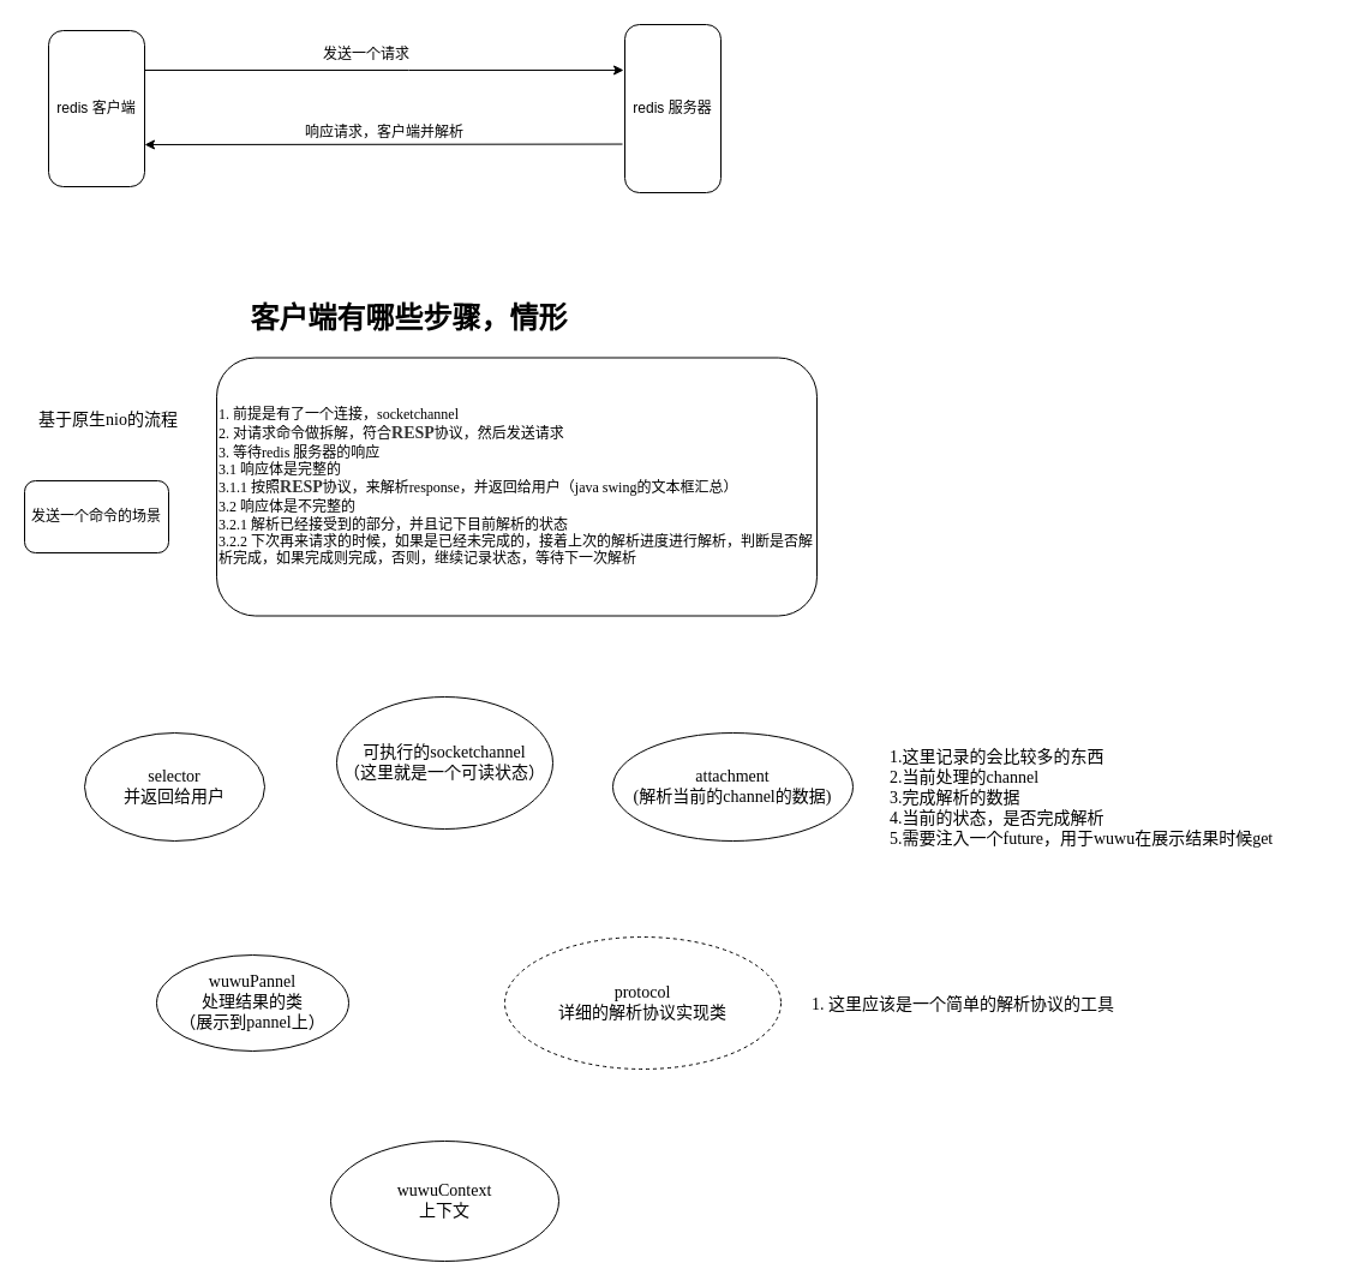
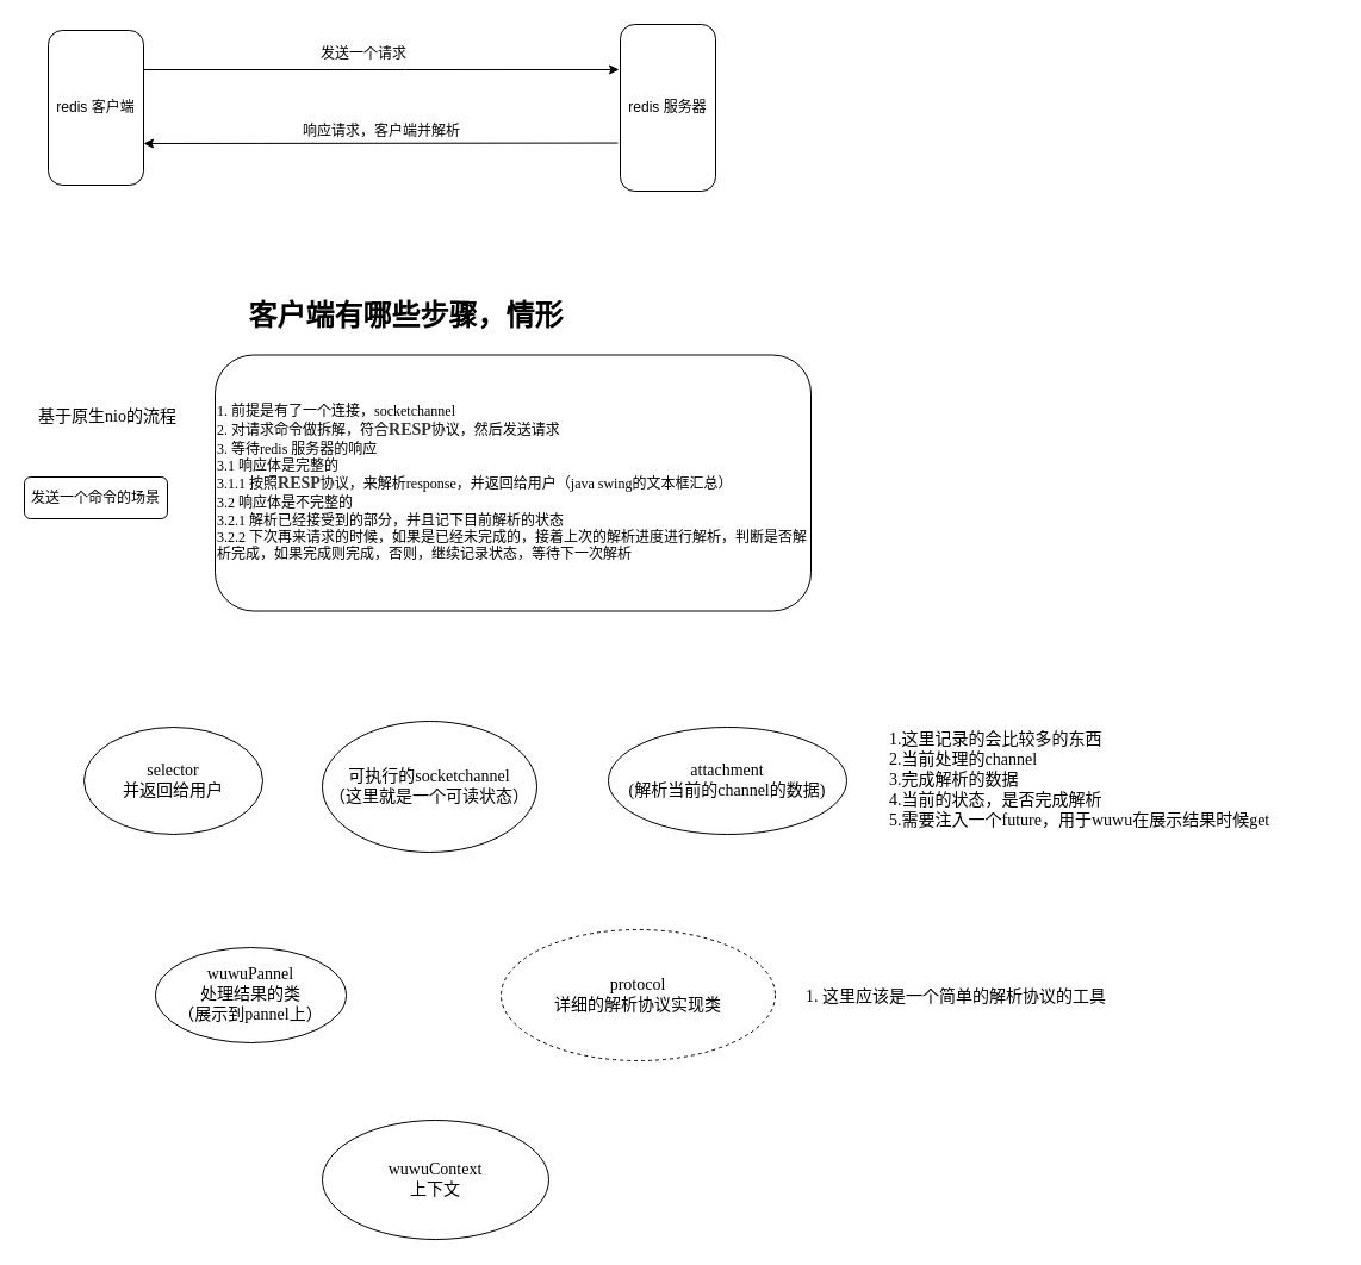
- <mxCell id="9" value="发送一个命令的场景" style="rounded=1;whiteSpace=wrap;html=1;fontFamily=Verdana;" parent="1" vertex="1"><mxGeometry x="20" y="400" width="120" height="60" as="geometry" /></mxCell>
+ <mxCell id="9" value="发送一个命令的场景" style="rounded=1;whiteSpace=wrap;html=1;fontFamily=Verdana;" parent="1" vertex="1"><mxGeometry x="20" y="400" width="120" height="35" as="geometry" /></mxCell>
- <mxCell id="13" value="可执行的socketchannel&lt;br&gt;（这里就是一个可读状态）" style="ellipse;whiteSpace=wrap;html=1;fontFamily=Verdana;fontSize=14;" parent="1" vertex="1"><mxGeometry x="280" y="580" width="180" height="110" as="geometry" /></mxCell>
+ <mxCell id="13" value="可执行的socketchannel&lt;br&gt;（这里就是一个可读状态）" style="ellipse;whiteSpace=wrap;html=1;fontFamily=Verdana;fontSize=14;" parent="1" vertex="1"><mxGeometry x="270" y="605" width="180" height="110" as="geometry" /></mxCell>
- <mxCell id="18" value="1.这里记录的会比较多的东西&#10;2.当前处理的channel&#10;3.完成解析的数据&#10;4.当前的状态，是否完成解析&#10;5.需要注入一个future，用于wuwu在展示结果时候get" style="text;strokeColor=none;fillColor=none;align=left;verticalAlign=middle;spacingLeft=4;spacingRight=4;overflow=hidden;points=[[0,0.5],[1,0.5]];portConstraint=eastwest;rotatable=0;fontFamily=Verdana;fontSize=14;" parent="1" vertex="1"><mxGeometry x="735" y="600" width="380" height="125" as="geometry" /></mxCell>
+ <mxCell id="18" value="1.这里记录的会比较多的东西&#10;2.当前处理的channel&#10;3.完成解析的数据&#10;4.当前的状态，是否完成解析&#10;5.需要注入一个future，用于wuwu在展示结果时候get" style="text;strokeColor=none;fillColor=none;align=left;verticalAlign=middle;spacingLeft=4;spacingRight=4;overflow=hidden;points=[[0,0.5],[1,0.5]];portConstraint=eastwest;rotatable=0;fontFamily=Verdana;fontSize=14;" parent="1" vertex="1"><mxGeometry x="740" y="590" width="380" height="125" as="geometry" /></mxCell>
- <mxCell id="17" value="wuwuContext&lt;br&gt;上下文" style="ellipse;whiteSpace=wrap;html=1;fontFamily=Verdana;fontSize=14;" parent="1" vertex="1"><mxGeometry x="275" y="950" width="190" height="100" as="geometry" /></mxCell>
+ <mxCell id="17" value="wuwuContext&lt;br&gt;上下文" style="ellipse;whiteSpace=wrap;html=1;fontFamily=Verdana;fontSize=14;" parent="1" vertex="1"><mxGeometry x="270" y="940" width="190" height="100" as="geometry" /></mxCell>
